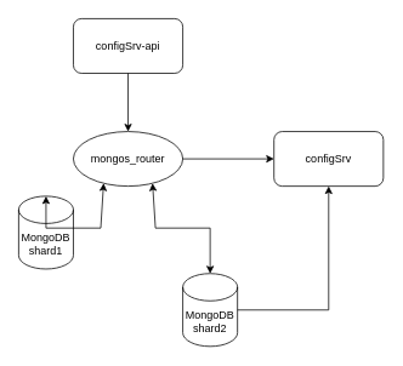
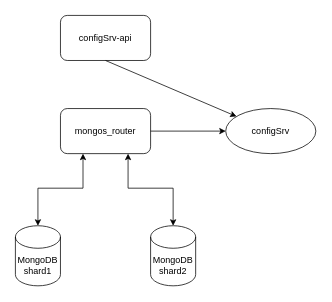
- <mxCell id="7" value="" style="endArrow=classic;html=1;rounded=0;exitX=0.5;exitY=1;exitDx=0;exitDy=0;entryX=0.5;entryY=0;entryDx=0;entryDy=0;" edge="1" parent="1" source="3" target="4"><mxGeometry width="50" height="50" relative="1" as="geometry"><mxPoint x="260" y="210" as="sourcePoint" /><mxPoint x="310" y="160" as="targetPoint" /></mxGeometry></mxCell>
+ <mxCell id="7" value="" style="endArrow=classic;html=1;rounded=0;exitX=0.5;exitY=1;exitDx=0;exitDy=0;" edge="1" parent="1" source="3" target="6"><mxGeometry width="50" height="50" relative="1" as="geometry"><mxPoint x="260" y="210" as="sourcePoint" /><mxPoint x="310" y="160" as="targetPoint" /></mxGeometry></mxCell>
- <mxCell id="4" value="mongos_router" style="ellipse;whiteSpace=wrap;html=1;" vertex="1" parent="1"><mxGeometry x="80" y="144" width="120" height="60" as="geometry" /></mxCell>
+ <mxCell id="4" value="mongos_router" style="rounded=1;whiteSpace=wrap;html=1;" vertex="1" parent="1"><mxGeometry x="80" y="144" width="120" height="60" as="geometry" /></mxCell>
- <mxCell id="6" value="configSrv" style="rounded=1;whiteSpace=wrap;html=1;" vertex="1" parent="1"><mxGeometry x="300" y="144" width="120" height="60" as="geometry" /></mxCell>
+ <mxCell id="6" value="configSrv" style="ellipse;whiteSpace=wrap;html=1;" vertex="1" parent="1"><mxGeometry x="300" y="144" width="120" height="60" as="geometry" /></mxCell>
- <mxCell id="2" value="MongoDB&lt;div&gt;shard1&lt;/div&gt;" style="shape=cylinder3;whiteSpace=wrap;html=1;boundedLbl=1;backgroundOutline=1;size=15;" parent="1" vertex="1"><mxGeometry x="20" y="215" width="60" height="80" as="geometry" /></mxCell>
+ <mxCell id="2" value="MongoDB&lt;div&gt;shard1&lt;/div&gt;" style="shape=cylinder3;whiteSpace=wrap;html=1;boundedLbl=1;backgroundOutline=1;size=15;" parent="1" vertex="1"><mxGeometry x="20" y="300" width="60" height="80" as="geometry" /></mxCell>
- <mxCell id="8" value="" style="endArrow=classic;html=1;rounded=0;exitX=1;exitY=0.5;exitDx=0;exitDy=0;exitPerimeter=0;entryX=0.5;entryY=1;entryDx=0;entryDy=0;" edge="1" parent="1" source="5" target="6"><mxGeometry width="50" height="50" relative="1" as="geometry"><mxPoint x="260" y="210" as="sourcePoint" /><mxPoint x="310" y="160" as="targetPoint" /><Array as="points"><mxPoint x="360" y="340" /></Array></mxGeometry></mxCell>
